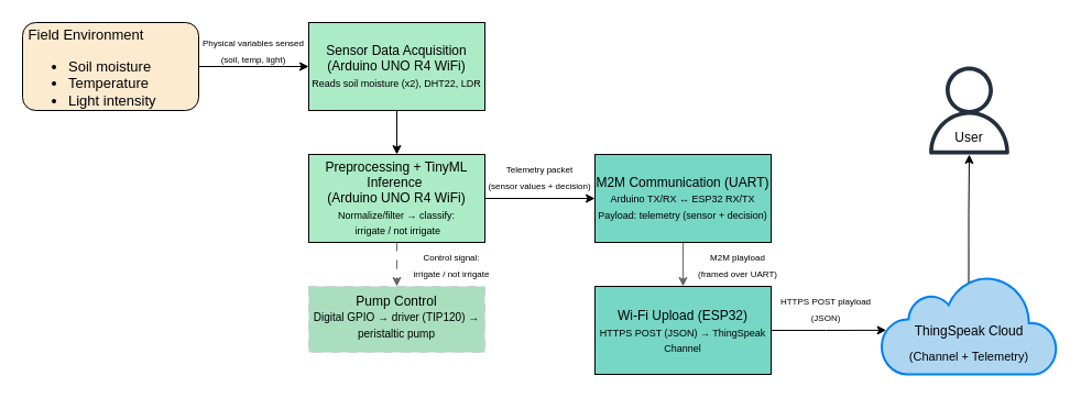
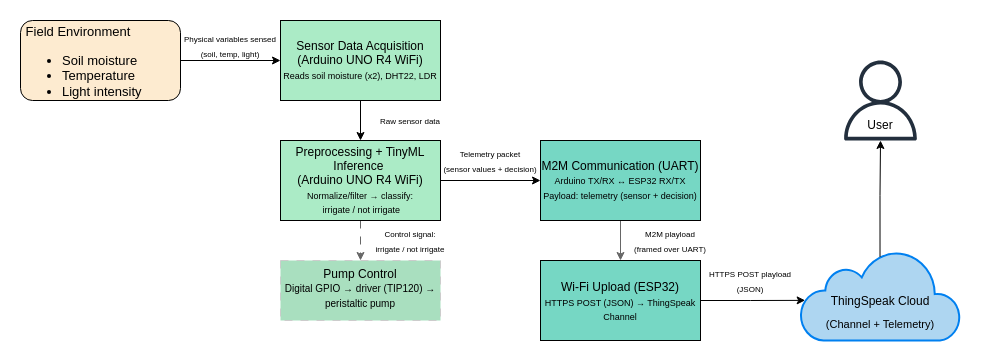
+ <mxCell id="19" value="&lt;font style=&quot;font-size: 8px;&quot;&gt;Raw sensor data&lt;/font&gt;" style="text;html=1;whiteSpace=wrap;strokeColor=none;fillColor=none;align=center;verticalAlign=middle;rounded=0;" vertex="1" parent="1"><mxGeometry x="360" y="100" width="100" height="40" as="geometry" /></mxCell>
